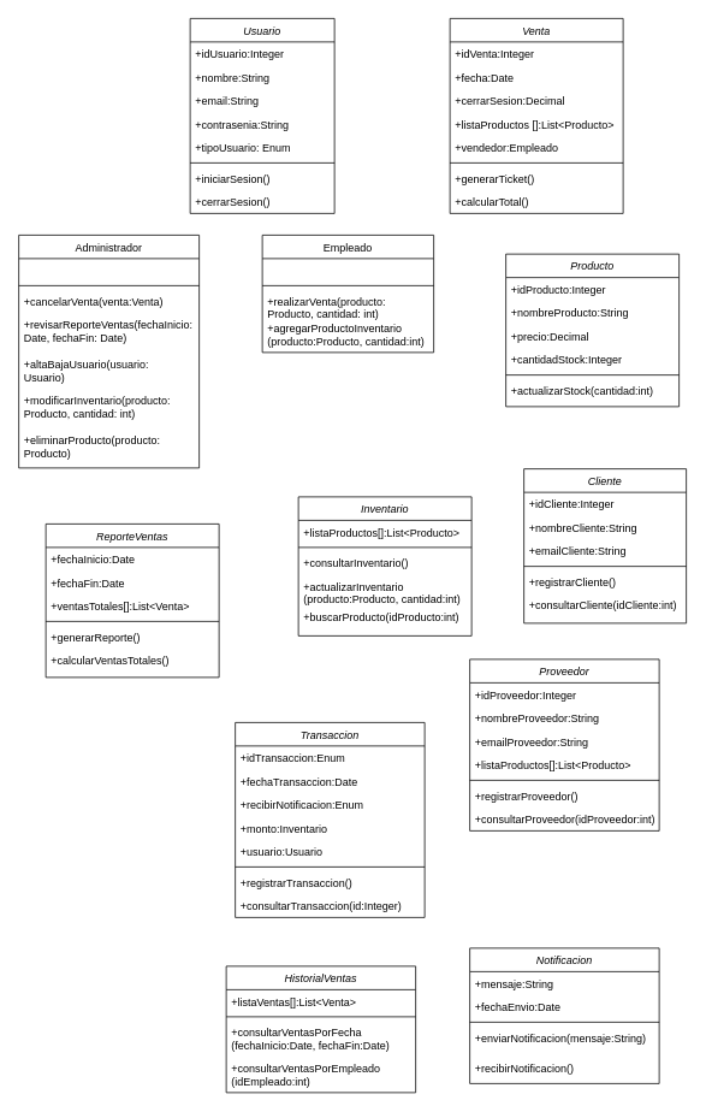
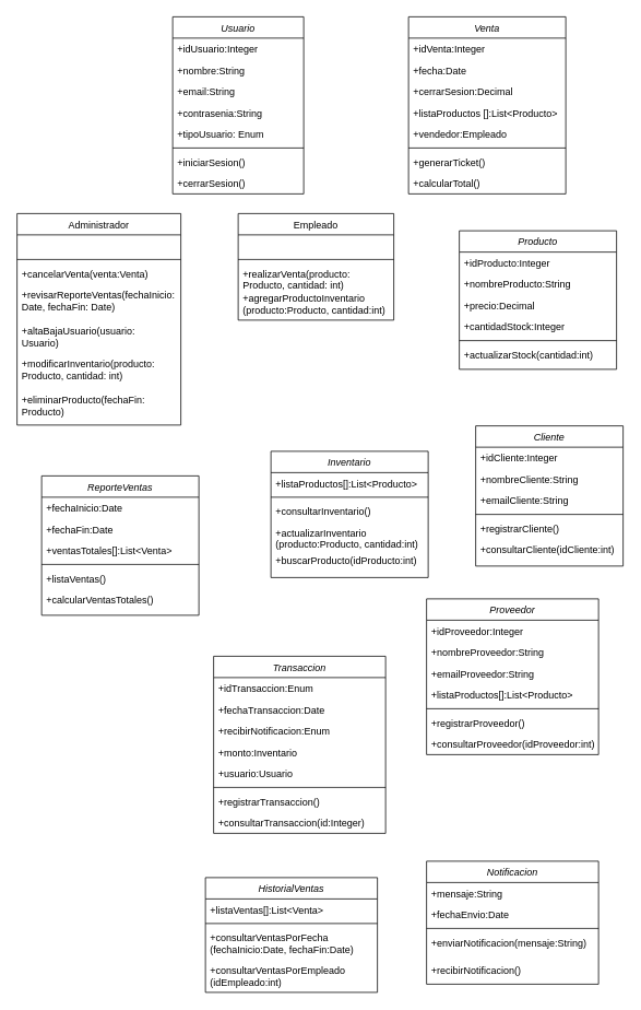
- <mxCell id="18" value="+eliminarProducto(producto:&#10;      Producto)" style="text;align=left;verticalAlign=top;spacingLeft=4;spacingRight=4;overflow=hidden;rotatable=0;points=[[0,0.5],[1,0.5]];portConstraint=eastwest;" vertex="1" parent="11"><mxGeometry y="214" width="200" height="44" as="geometry" /></mxCell>
+ <mxCell id="18" value="+eliminarProducto(fechaFin:&#10;      Producto)" style="text;align=left;verticalAlign=top;spacingLeft=4;spacingRight=4;overflow=hidden;rotatable=0;points=[[0,0.5],[1,0.5]];portConstraint=eastwest;" vertex="1" parent="11"><mxGeometry y="214" width="200" height="44" as="geometry" /></mxCell>
- <mxCell id="45" value="+generarReporte()" style="text;align=left;verticalAlign=top;spacingLeft=4;spacingRight=4;overflow=hidden;rotatable=0;points=[[0,0.5],[1,0.5]];portConstraint=eastwest;" vertex="1" parent="40"><mxGeometry y="112" width="192" height="26" as="geometry" /></mxCell>
+ <mxCell id="45" value="+listaVentas()" style="text;align=left;verticalAlign=top;spacingLeft=4;spacingRight=4;overflow=hidden;rotatable=0;points=[[0,0.5],[1,0.5]];portConstraint=eastwest;" vertex="1" parent="40"><mxGeometry y="112" width="192" height="26" as="geometry" /></mxCell>
